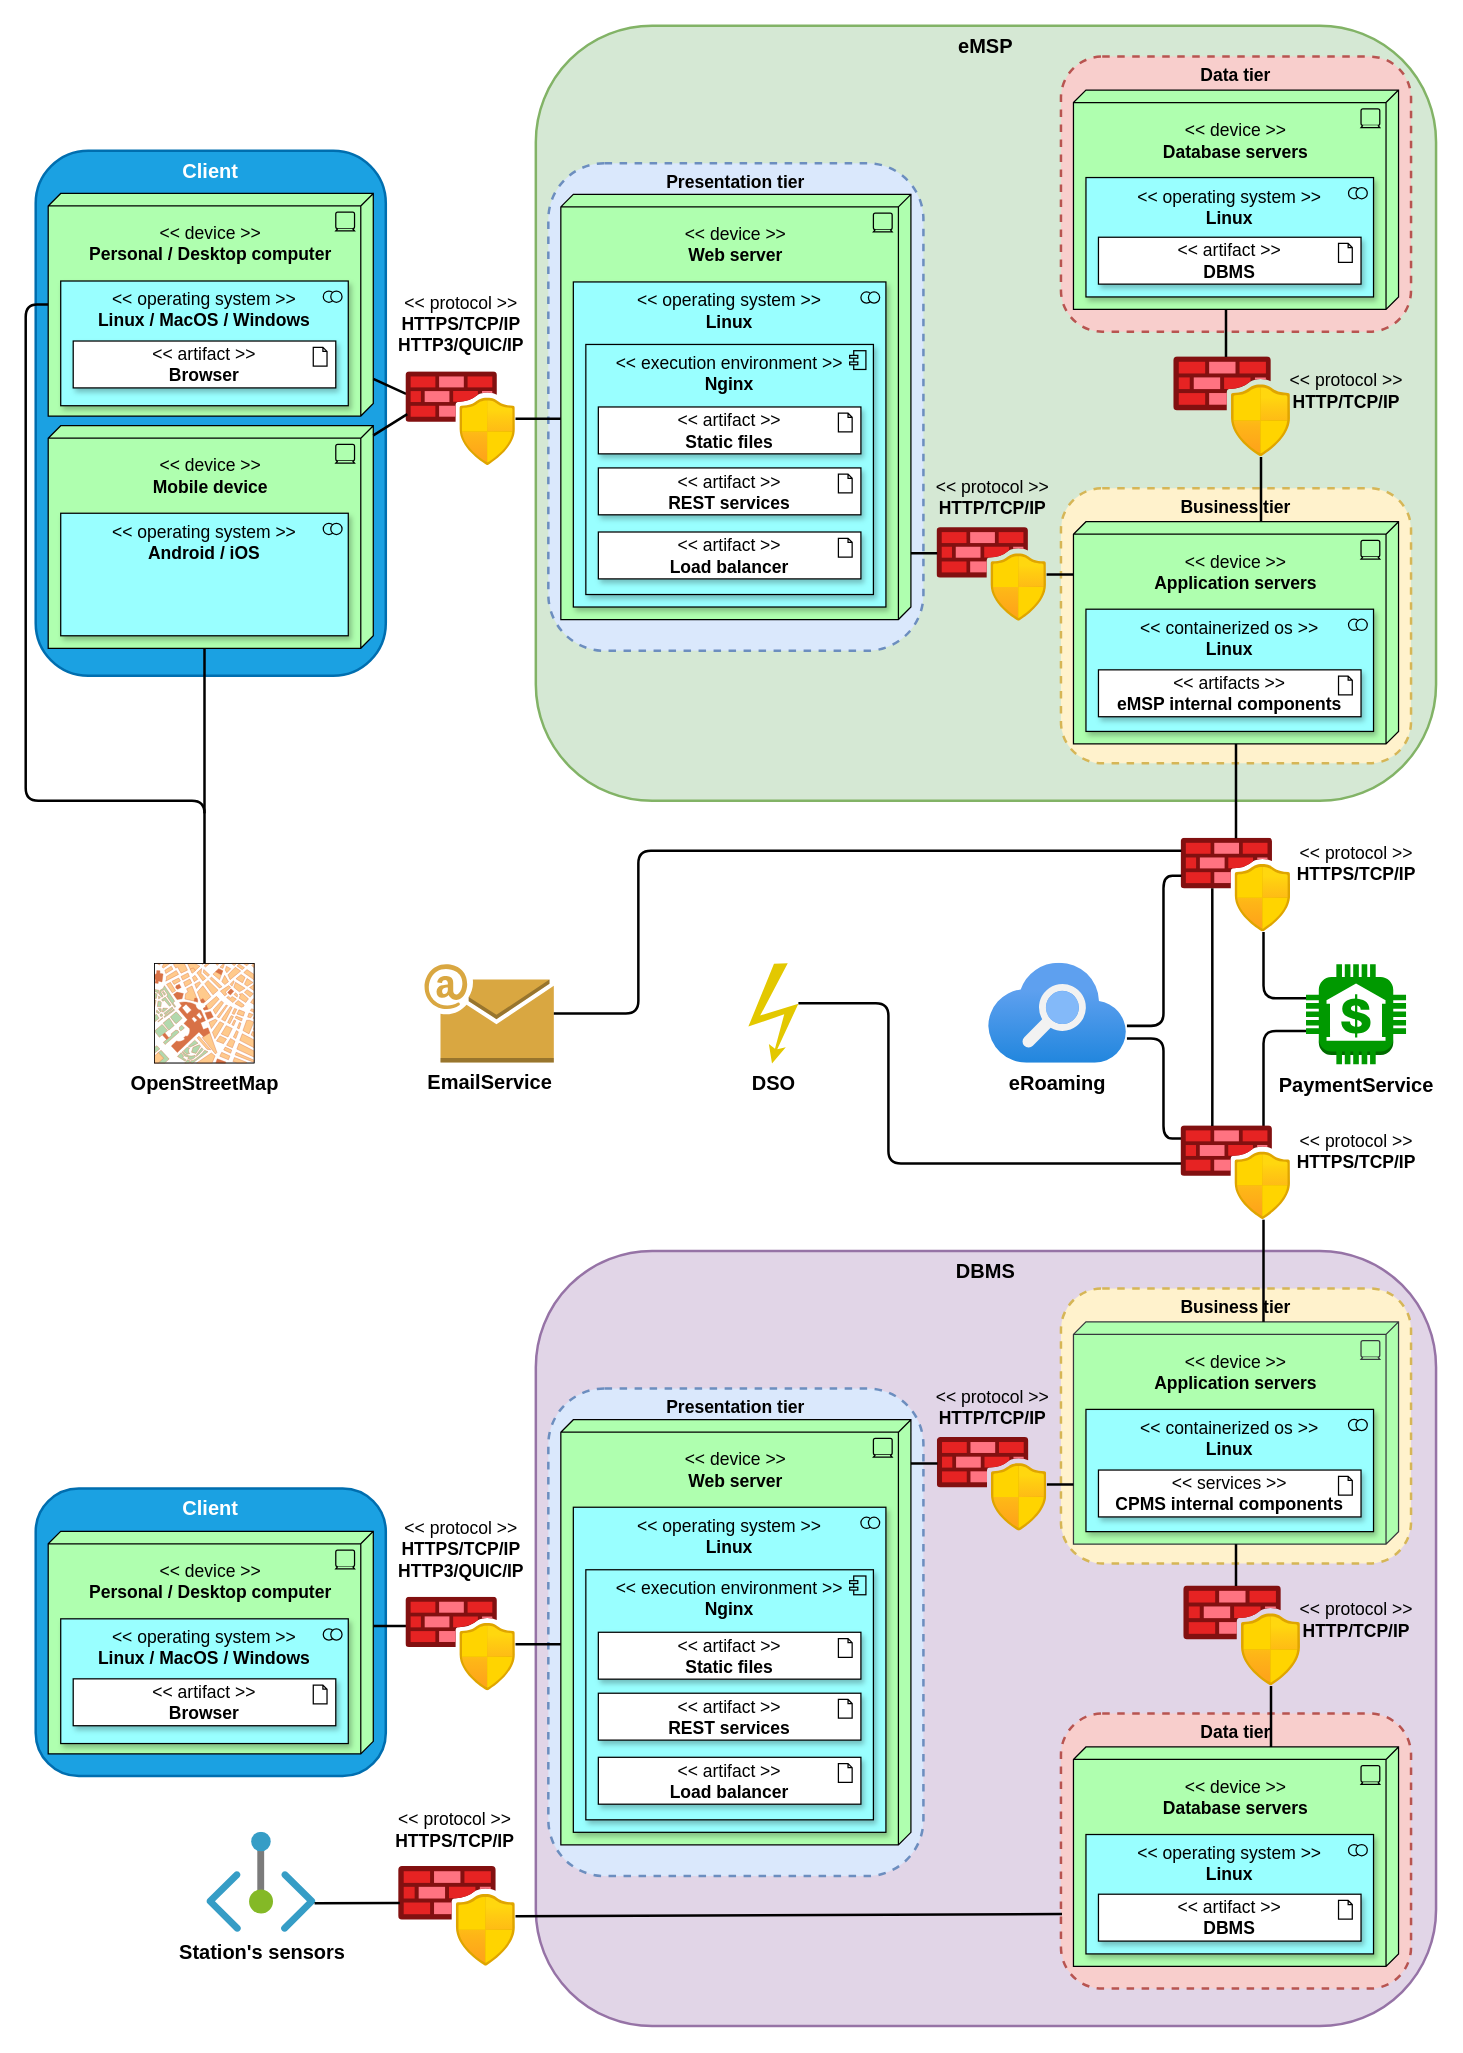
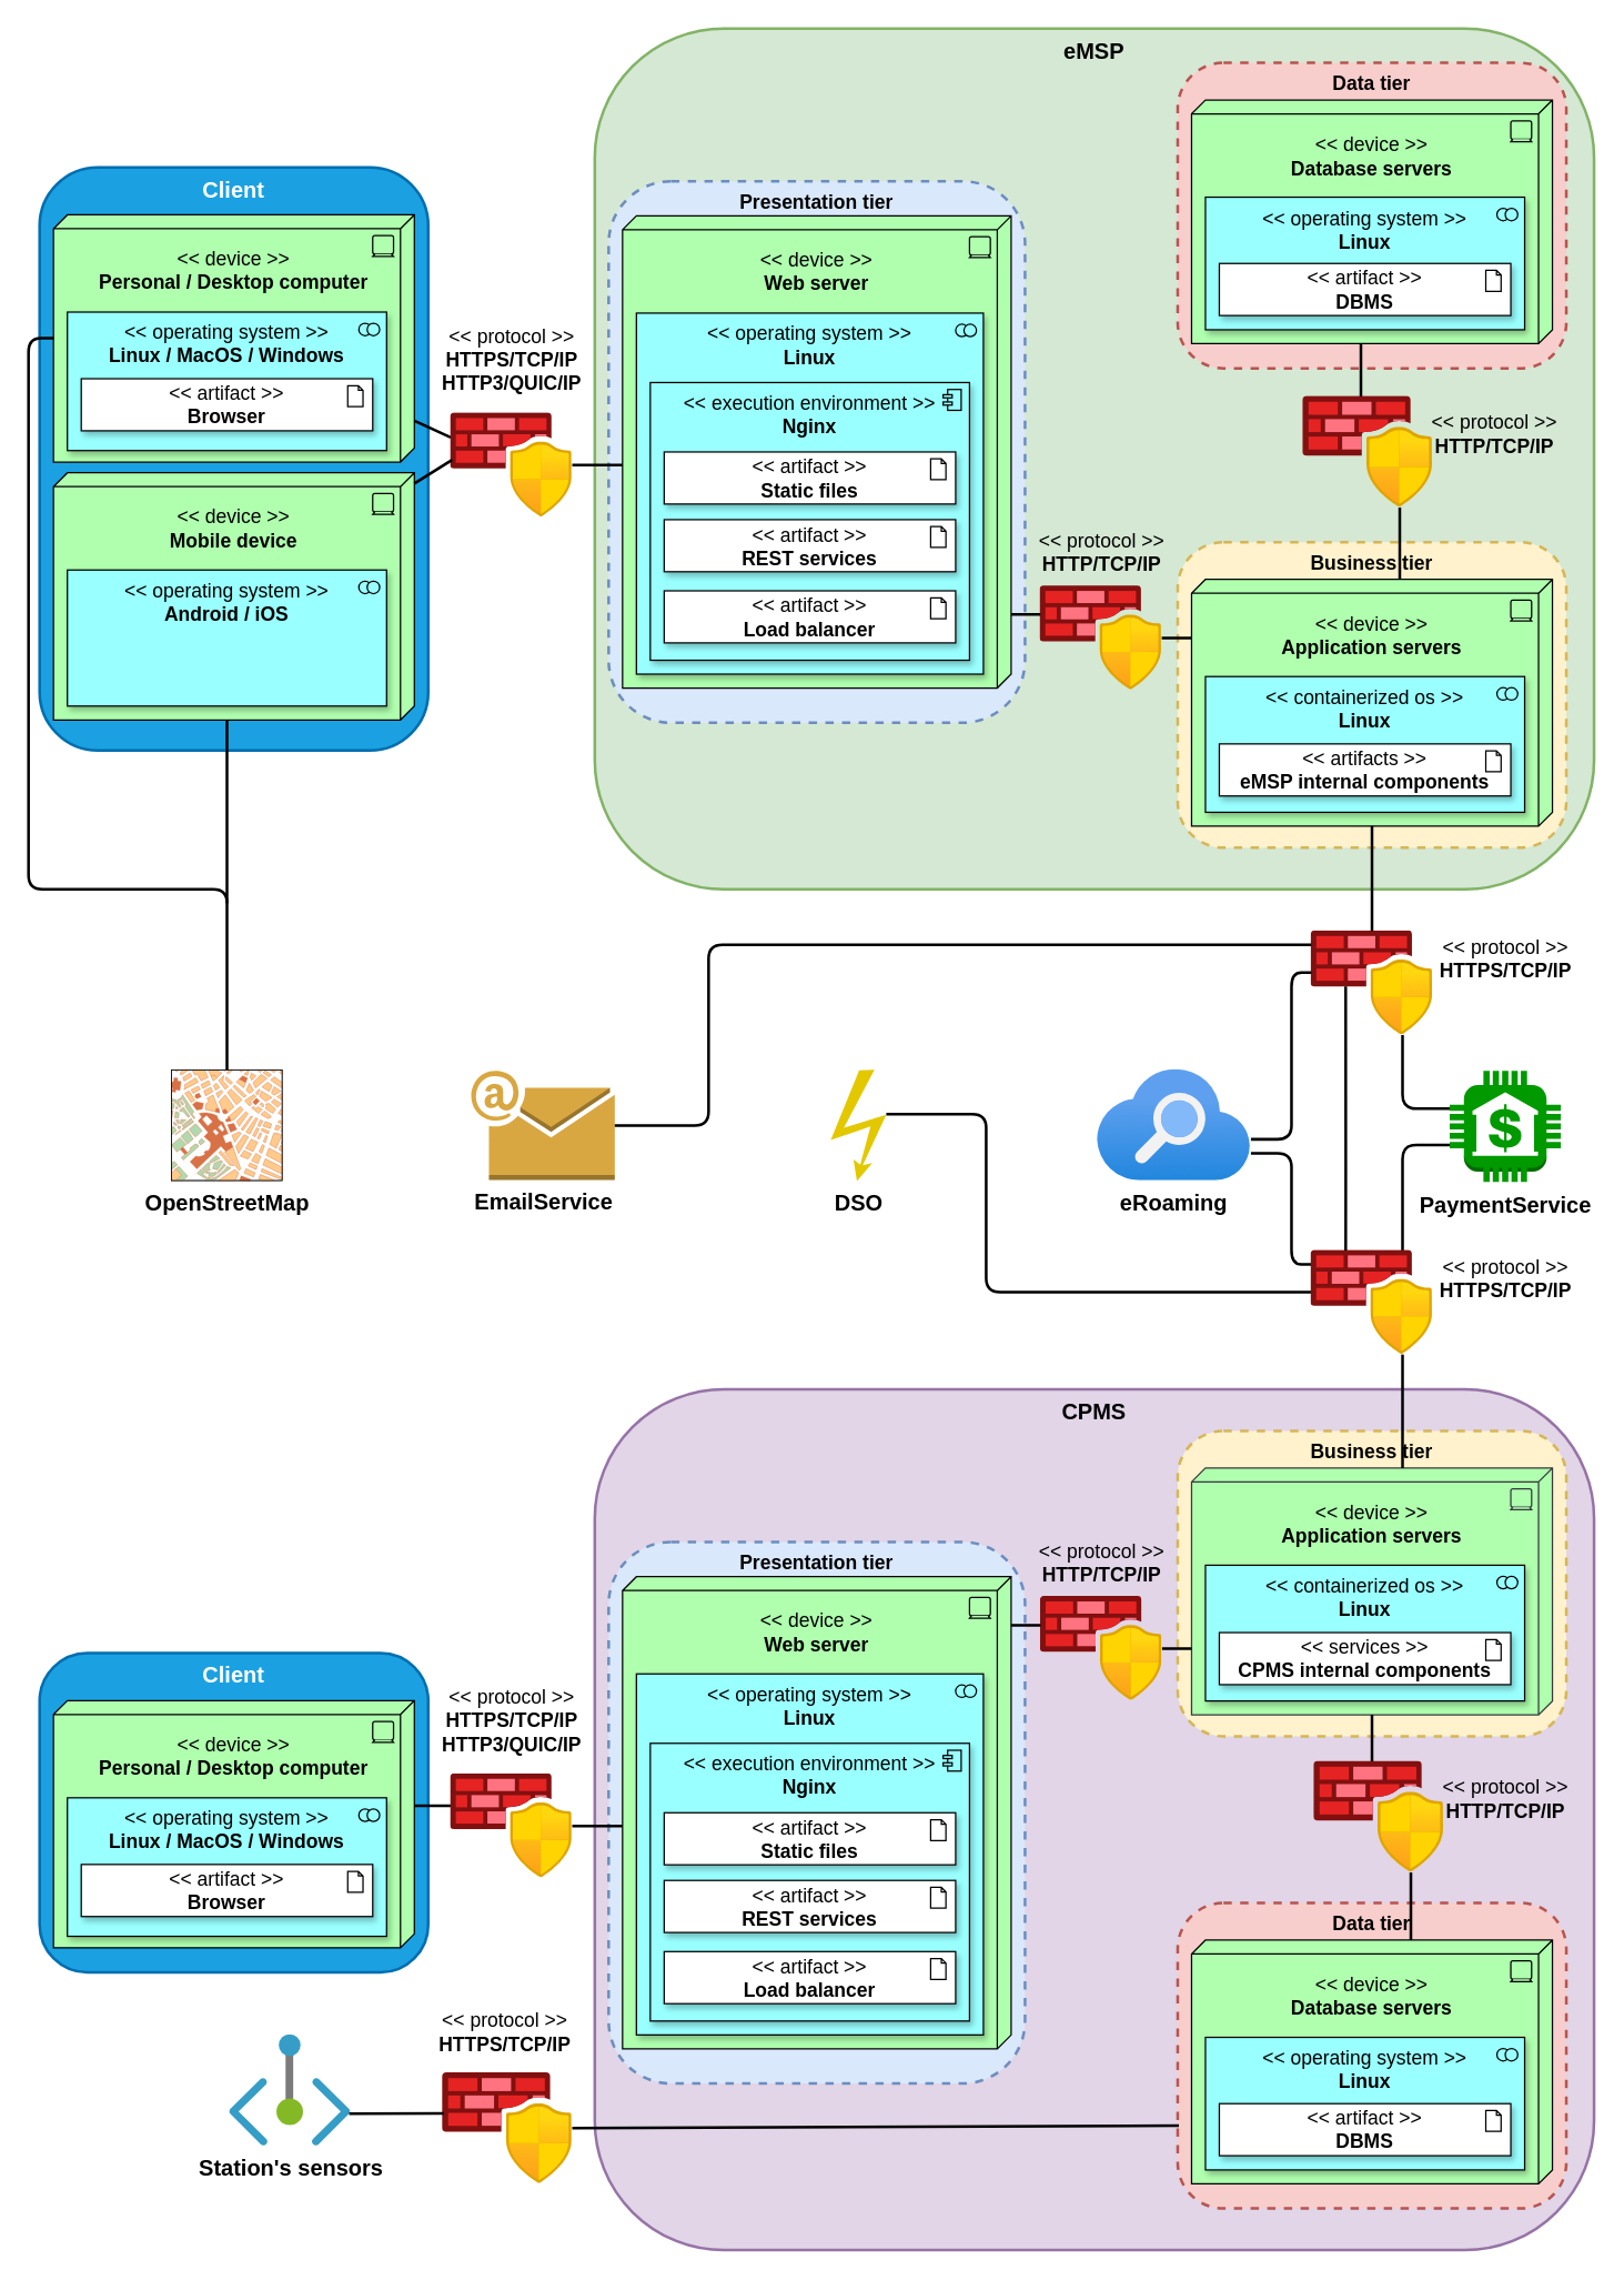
- <mxCell id="43" value="DBMS" style="rounded=1;whiteSpace=wrap;html=1;fontSize=16;fontStyle=1;labelPosition=center;verticalLabelPosition=middle;align=center;verticalAlign=top;strokeWidth=2;fillColor=#e1d5e7;strokeColor=#9673a6;" parent="1" vertex="1"><mxGeometry x="428" y="1000" width="720" height="620" as="geometry" /></mxCell>
+ <mxCell id="43" value="CPMS" style="rounded=1;whiteSpace=wrap;html=1;fontSize=16;fontStyle=1;labelPosition=center;verticalLabelPosition=middle;align=center;verticalAlign=top;strokeWidth=2;fillColor=#e1d5e7;strokeColor=#9673a6;" parent="1" vertex="1"><mxGeometry x="428" y="1000" width="720" height="620" as="geometry" /></mxCell>
